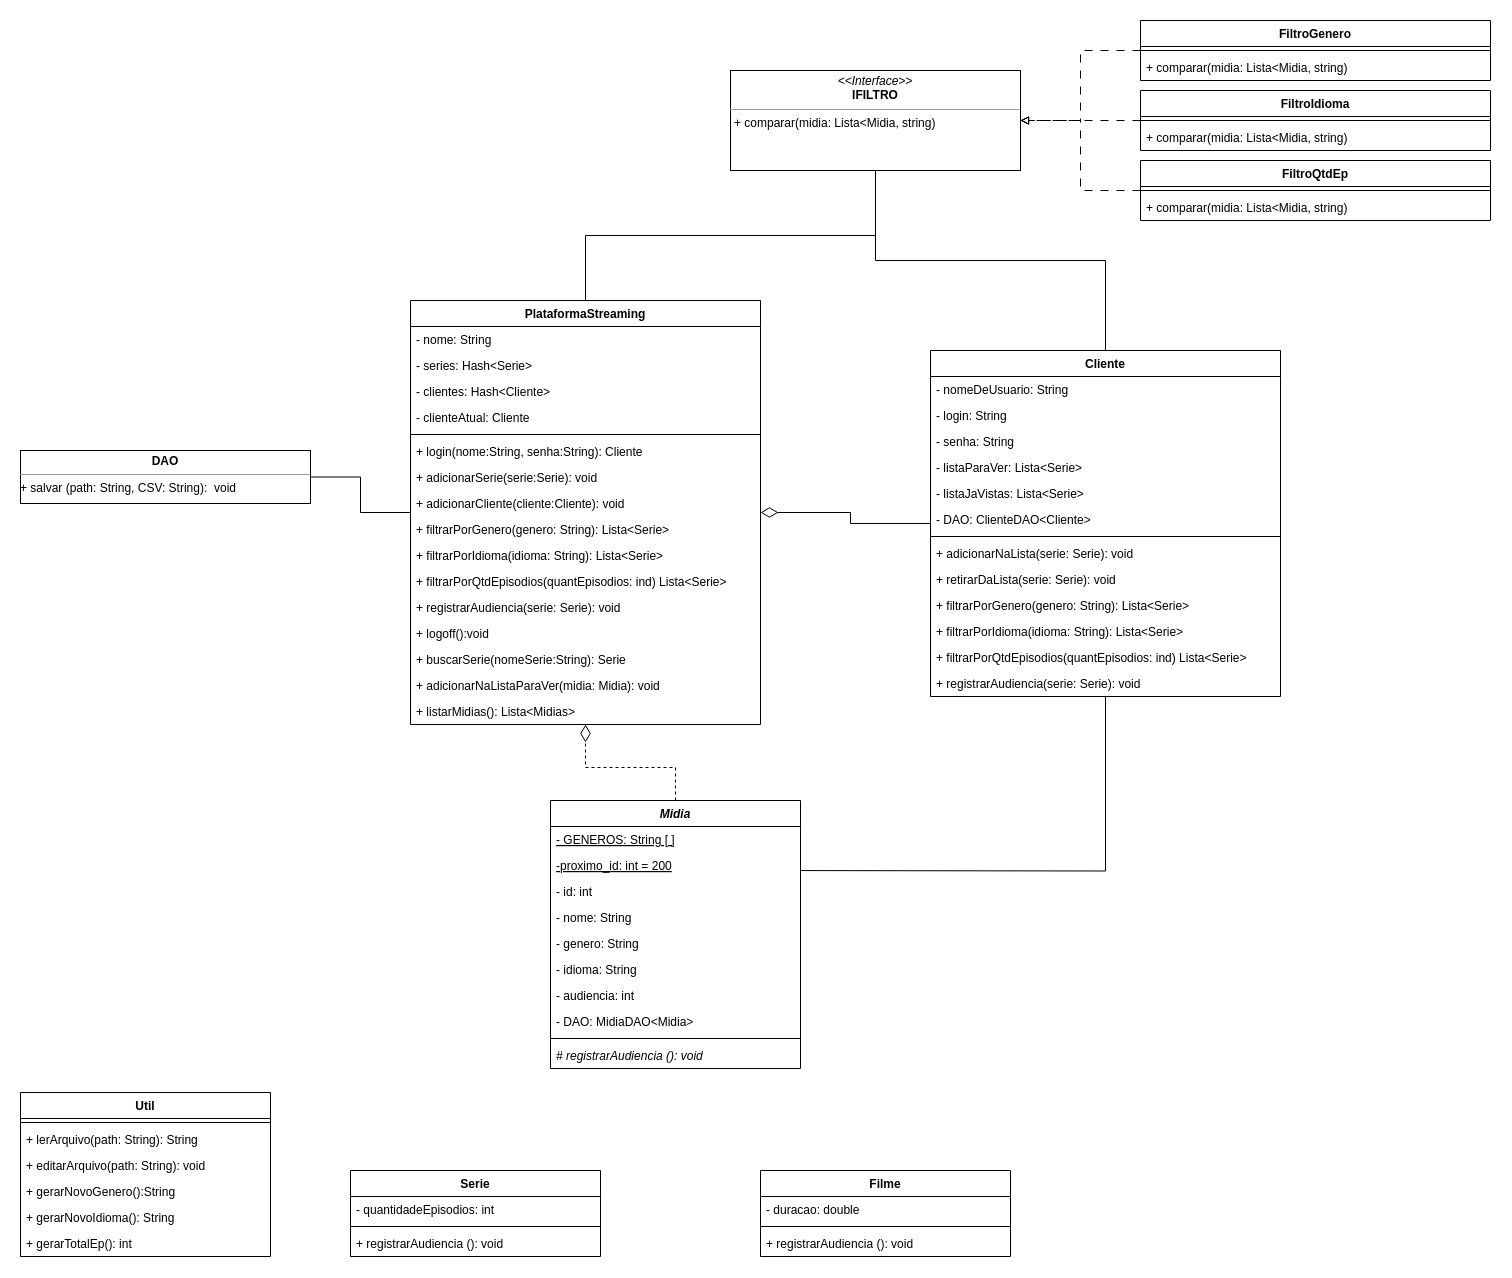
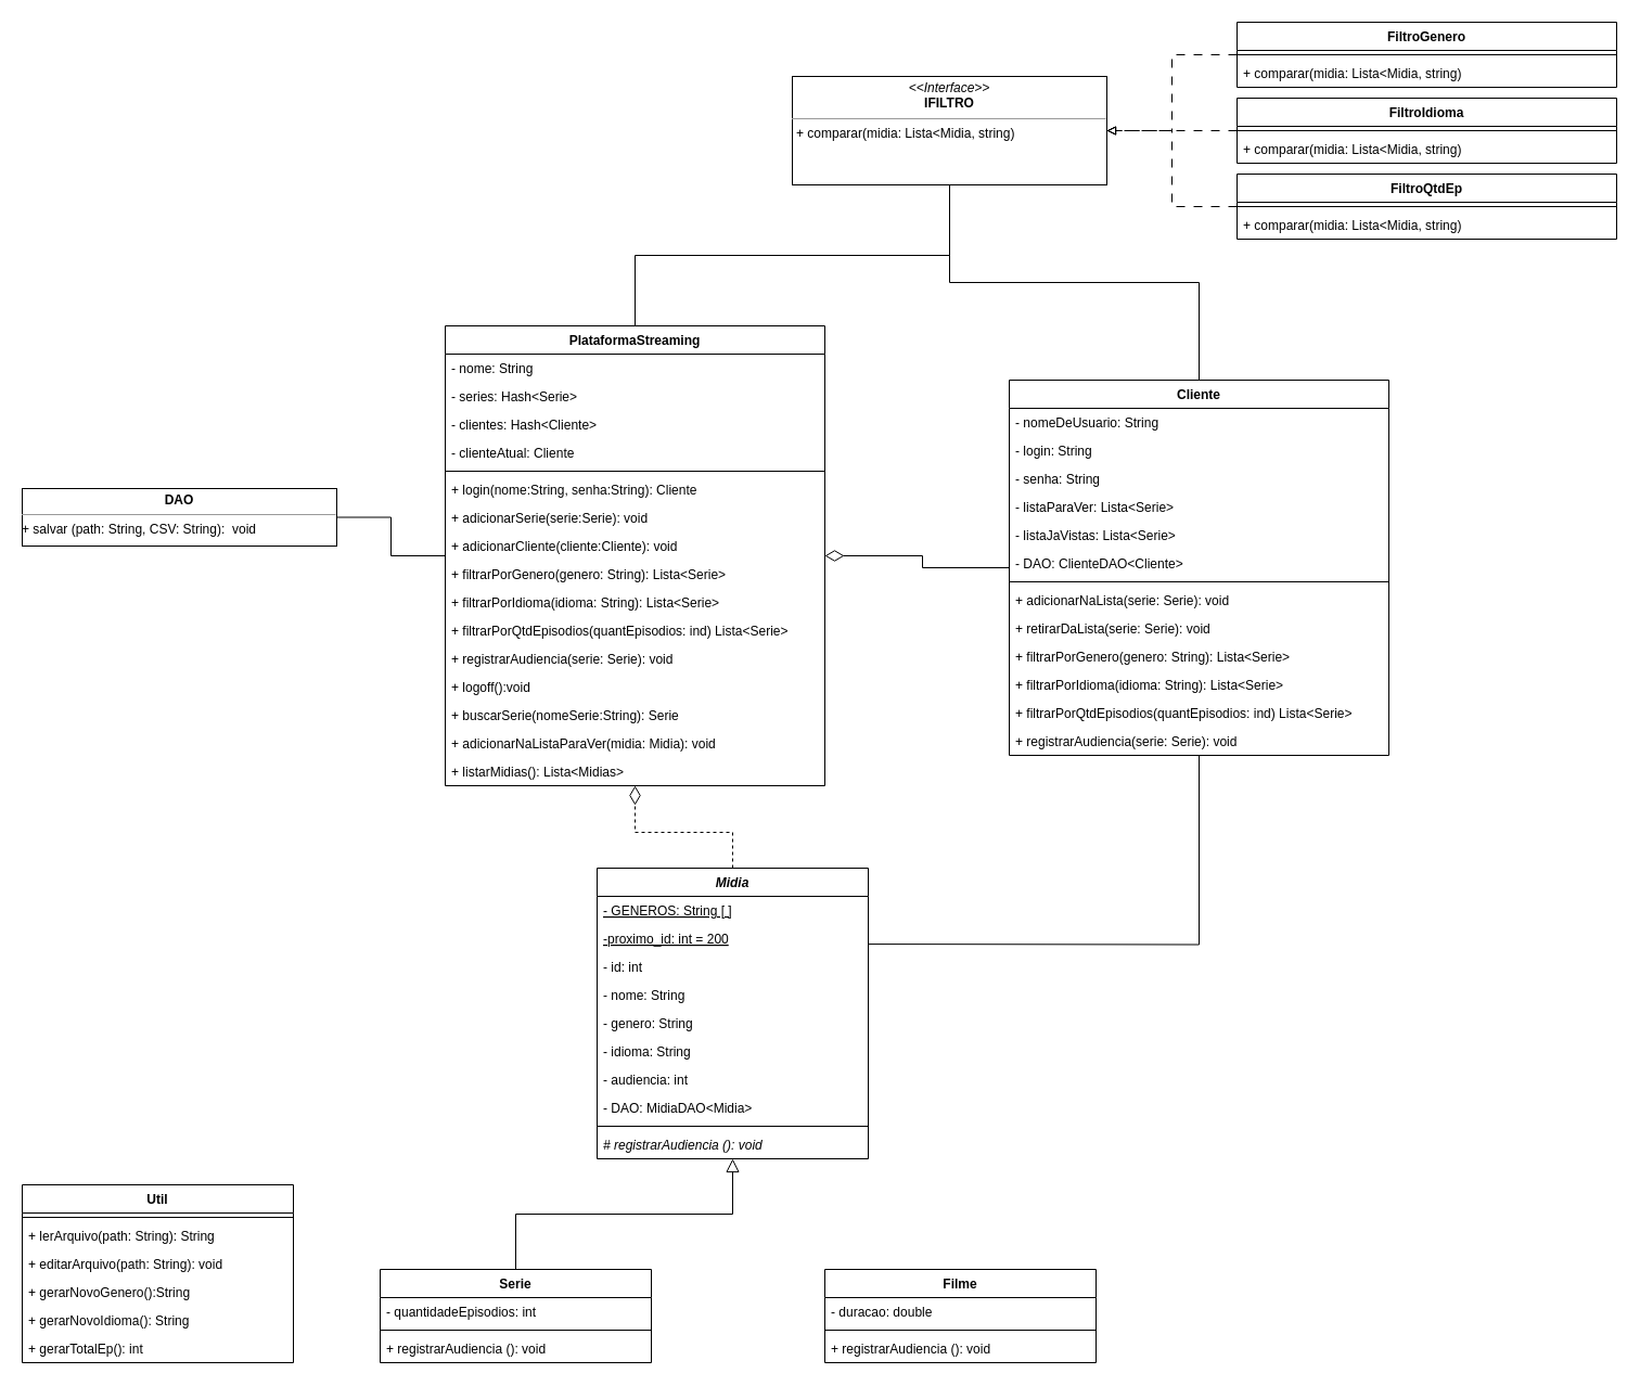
+ <mxCell id="2" style="edgeStyle=orthogonalEdgeStyle;rounded=0;orthogonalLoop=1;jettySize=auto;html=1;endArrow=block;endFill=0;endSize=10;" parent="1" source="3" target="47" edge="1"><mxGeometry relative="1" as="geometry"><mxPoint x="655" y="940" as="targetPoint" /></mxGeometry></mxCell>
